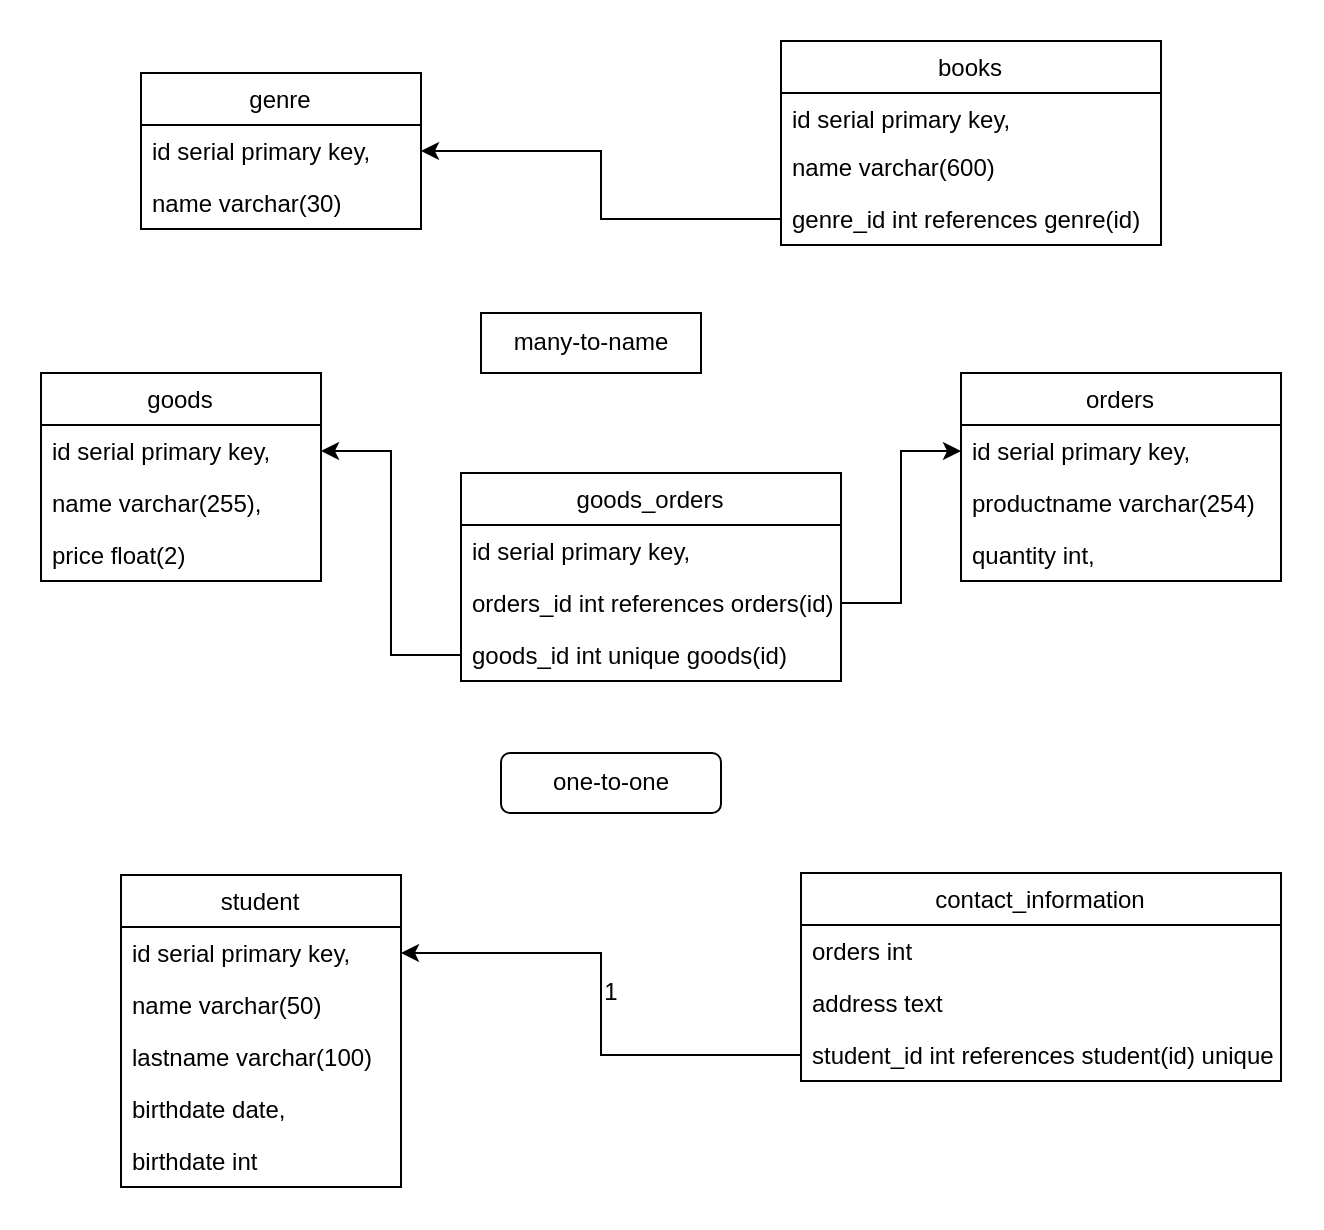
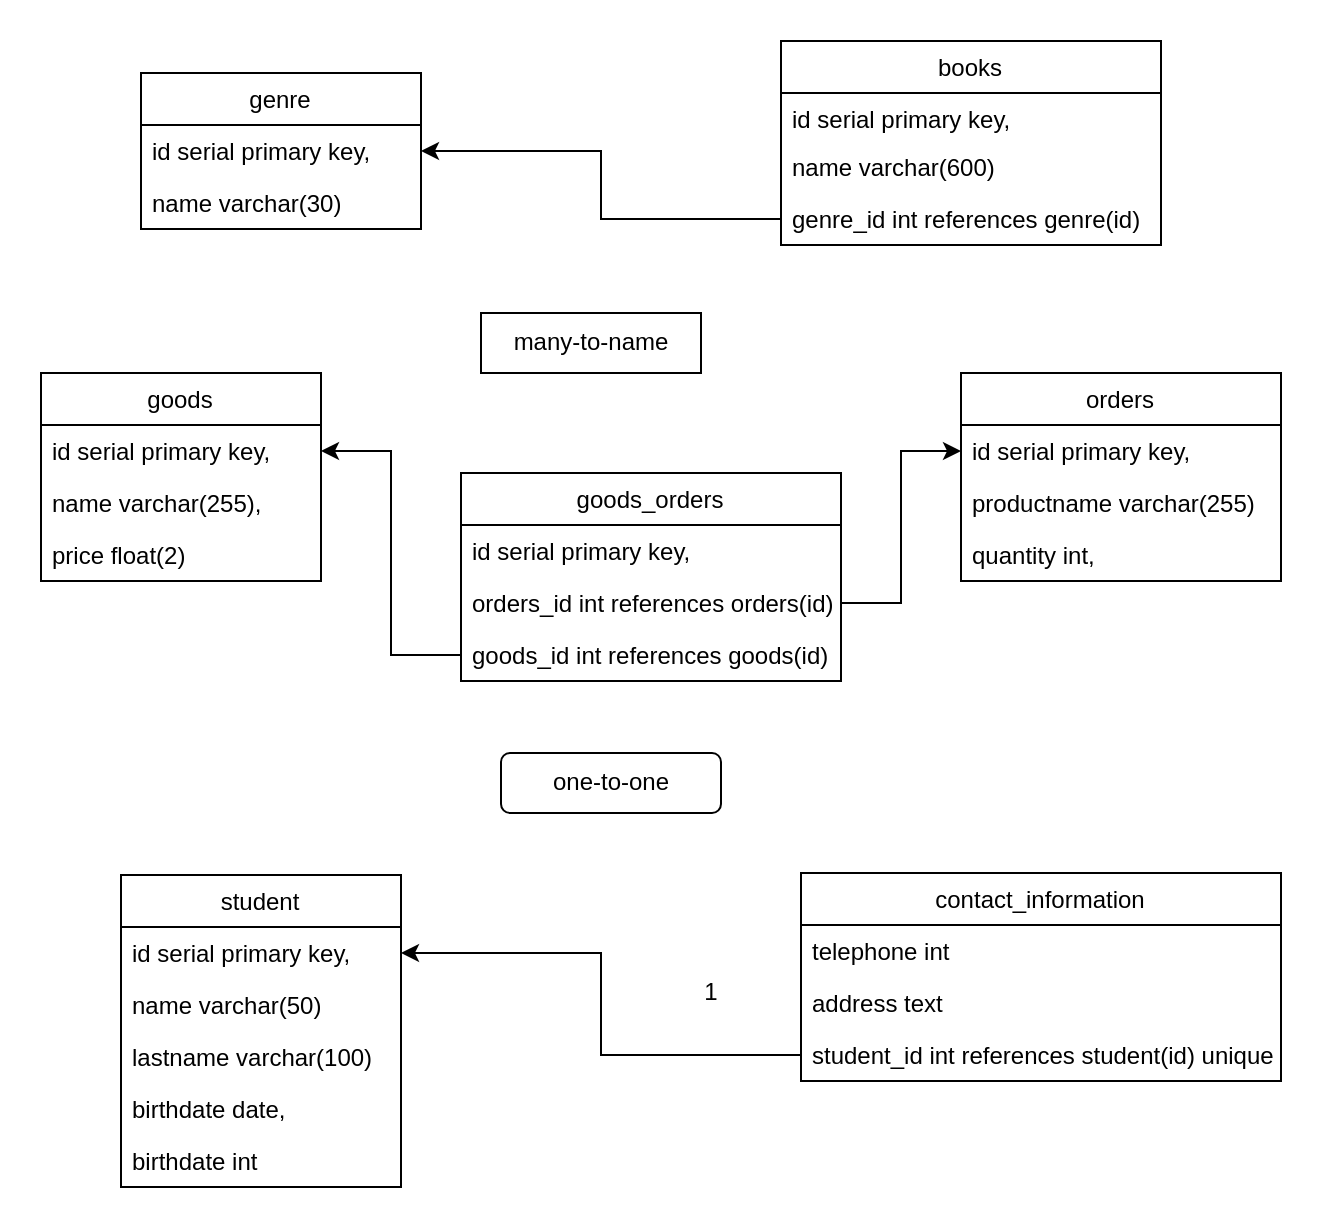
- <mxCell id="16" value="productname varchar(254)" style="text;strokeColor=none;fillColor=none;align=left;verticalAlign=top;spacingLeft=4;spacingRight=4;overflow=hidden;rotatable=0;points=[[0,0.5],[1,0.5]];portConstraint=eastwest;fontColor=default;" vertex="1" parent="14"><mxGeometry y="52" width="160" height="26" as="geometry" /></mxCell>
+ <mxCell id="16" value="productname varchar(255)" style="text;strokeColor=none;fillColor=none;align=left;verticalAlign=top;spacingLeft=4;spacingRight=4;overflow=hidden;rotatable=0;points=[[0,0.5],[1,0.5]];portConstraint=eastwest;fontColor=default;" vertex="1" parent="14"><mxGeometry y="52" width="160" height="26" as="geometry" /></mxCell>
- <mxCell id="13" value="goods_id int unique goods(id)" style="text;strokeColor=none;fillColor=none;align=left;verticalAlign=top;spacingLeft=4;spacingRight=4;overflow=hidden;rotatable=0;points=[[0,0.5],[1,0.5]];portConstraint=eastwest;fontColor=default;" vertex="1" parent="10"><mxGeometry y="78" width="190" height="26" as="geometry" /></mxCell>
+ <mxCell id="13" value="goods_id int references goods(id)" style="text;strokeColor=none;fillColor=none;align=left;verticalAlign=top;spacingLeft=4;spacingRight=4;overflow=hidden;rotatable=0;points=[[0,0.5],[1,0.5]];portConstraint=eastwest;fontColor=default;" vertex="1" parent="10"><mxGeometry y="78" width="190" height="26" as="geometry" /></mxCell>
- <mxCell id="33" value="orders int" style="text;strokeColor=none;fillColor=none;align=left;verticalAlign=top;spacingLeft=4;spacingRight=4;overflow=hidden;rotatable=0;points=[[0,0.5],[1,0.5]];portConstraint=eastwest;fontColor=default;" vertex="1" parent="32"><mxGeometry y="26" width="240" height="26" as="geometry" /></mxCell>
+ <mxCell id="33" value="telephone int" style="text;strokeColor=none;fillColor=none;align=left;verticalAlign=top;spacingLeft=4;spacingRight=4;overflow=hidden;rotatable=0;points=[[0,0.5],[1,0.5]];portConstraint=eastwest;fontColor=default;" vertex="1" parent="32"><mxGeometry y="26" width="240" height="26" as="geometry" /></mxCell>
- <mxCell id="37" value="1" style="text;html=1;resizable=0;autosize=1;align=center;verticalAlign=middle;points=[];fillColor=none;strokeColor=none;rounded=0;fontColor=default;" vertex="1" parent="1"><mxGeometry x="295" y="486" width="20" height="20" as="geometry" /></mxCell>
+ <mxCell id="37" value="1" style="text;html=1;resizable=0;autosize=1;align=center;verticalAlign=middle;points=[];fillColor=none;strokeColor=none;rounded=0;fontColor=default;" vertex="1" parent="1"><mxGeometry x="345" y="486" width="20" height="20" as="geometry" /></mxCell>
